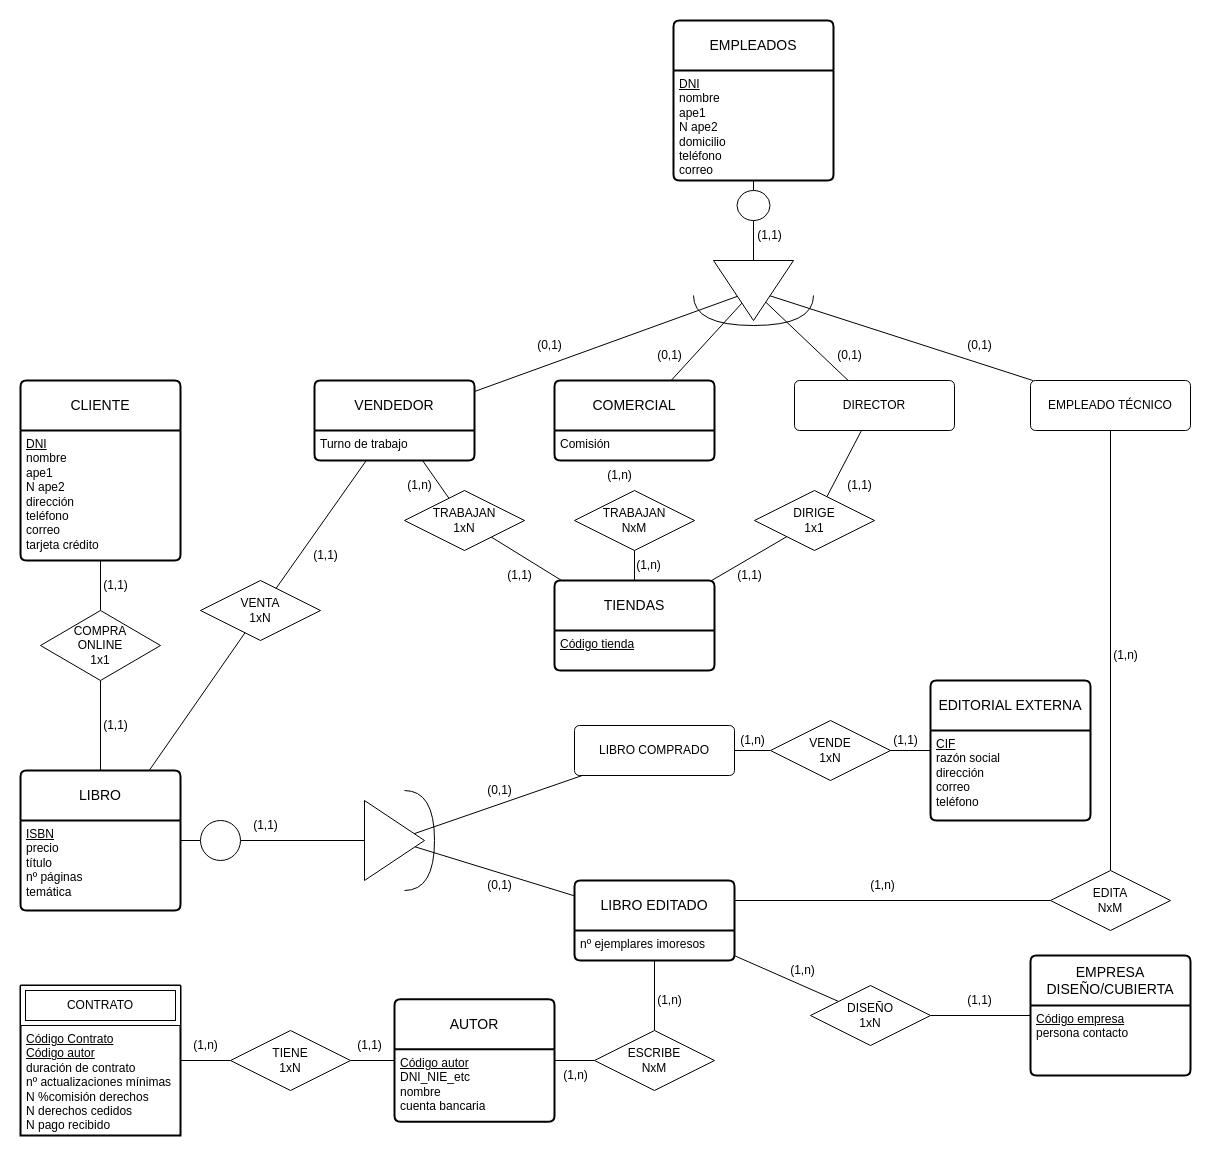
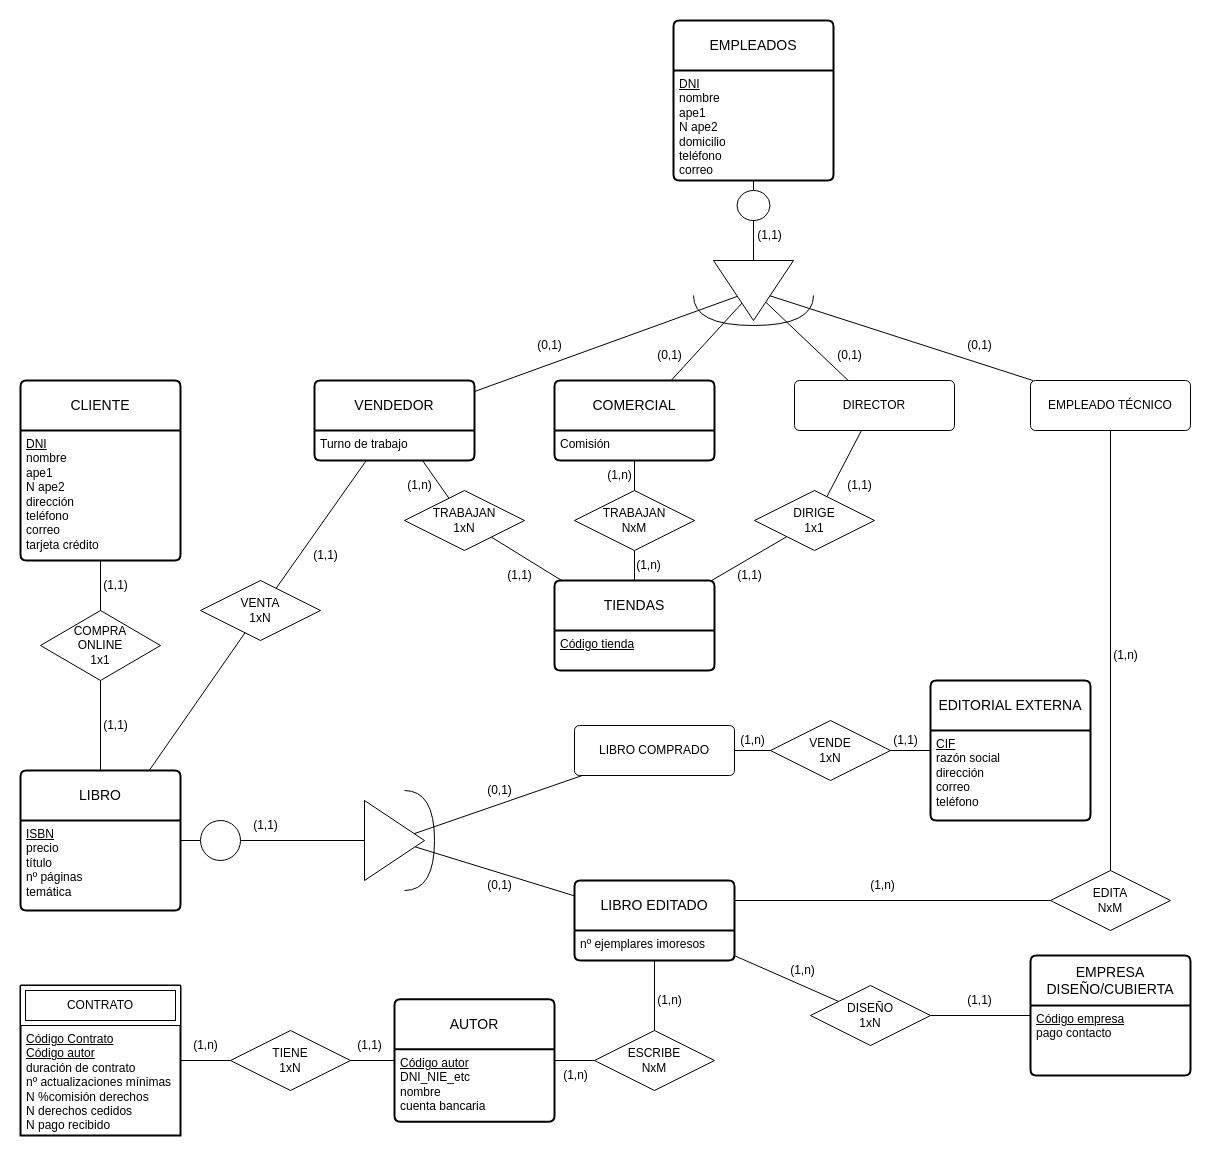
+ <mxCell id="23" value="" style="endArrow=none;html=1;rounded=0;" parent="1" source="8" target="24" edge="1"><mxGeometry relative="1" as="geometry"><mxPoint x="634" y="460" as="sourcePoint" /><mxPoint x="634" y="580" as="targetPoint" /></mxGeometry></mxCell>
- <mxCell id="95" value="&lt;u&gt;Código empresa&lt;/u&gt;&amp;nbsp;&lt;br&gt;persona contacto&lt;br&gt;" style="align=left;strokeColor=none;fillColor=none;spacingLeft=4;fontSize=12;verticalAlign=top;resizable=0;rotatable=0;part=1;html=1;" parent="94" vertex="1"><mxGeometry y="50" width="160" height="70" as="geometry" /></mxCell>
+ <mxCell id="95" value="&lt;u&gt;Código empresa&lt;/u&gt;&amp;nbsp;&lt;br&gt;pago contacto&lt;br&gt;" style="align=left;strokeColor=none;fillColor=none;spacingLeft=4;fontSize=12;verticalAlign=top;resizable=0;rotatable=0;part=1;html=1;" parent="94" vertex="1"><mxGeometry y="50" width="160" height="70" as="geometry" /></mxCell>
